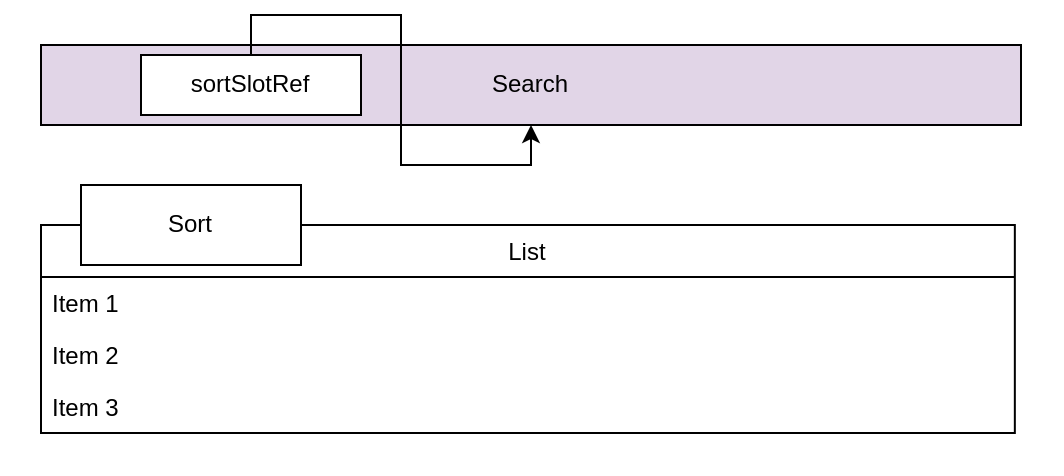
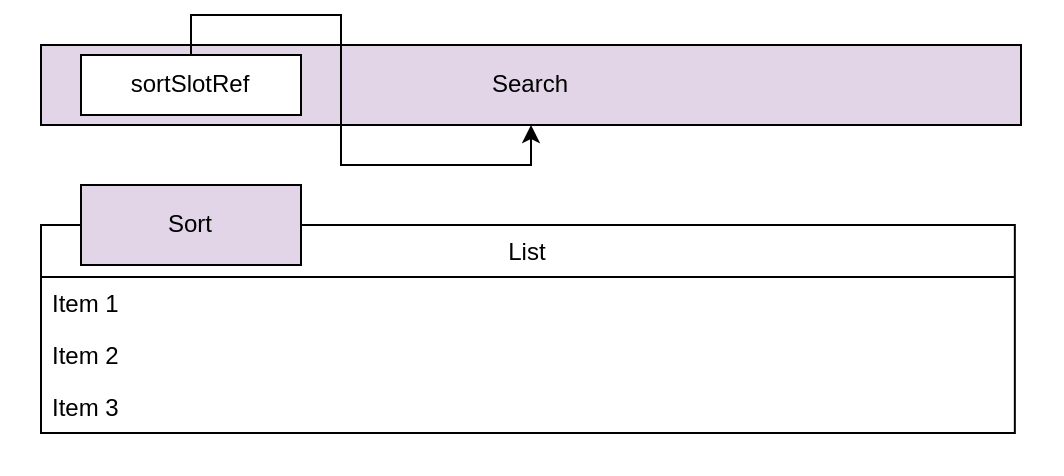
- <mxCell id="9" value="sortSlotRef" style="rounded=0;whiteSpace=wrap;html=1;" vertex="1" parent="1"><mxGeometry x="70" y="25" width="110" height="30" as="geometry" /></mxCell>
+ <mxCell id="9" value="sortSlotRef" style="rounded=0;whiteSpace=wrap;html=1;" vertex="1" parent="1"><mxGeometry x="40" y="25" width="110" height="30" as="geometry" /></mxCell>
- <mxCell id="6" value="Sort" style="rounded=0;whiteSpace=wrap;html=1;" vertex="1" parent="1"><mxGeometry x="40" y="90" width="110" height="40" as="geometry" /></mxCell>
+ <mxCell id="6" value="Sort" style="rounded=0;whiteSpace=wrap;html=1;fillColor=#e1d5e7;" vertex="1" parent="1"><mxGeometry x="40" y="90" width="110" height="40" as="geometry" /></mxCell>
